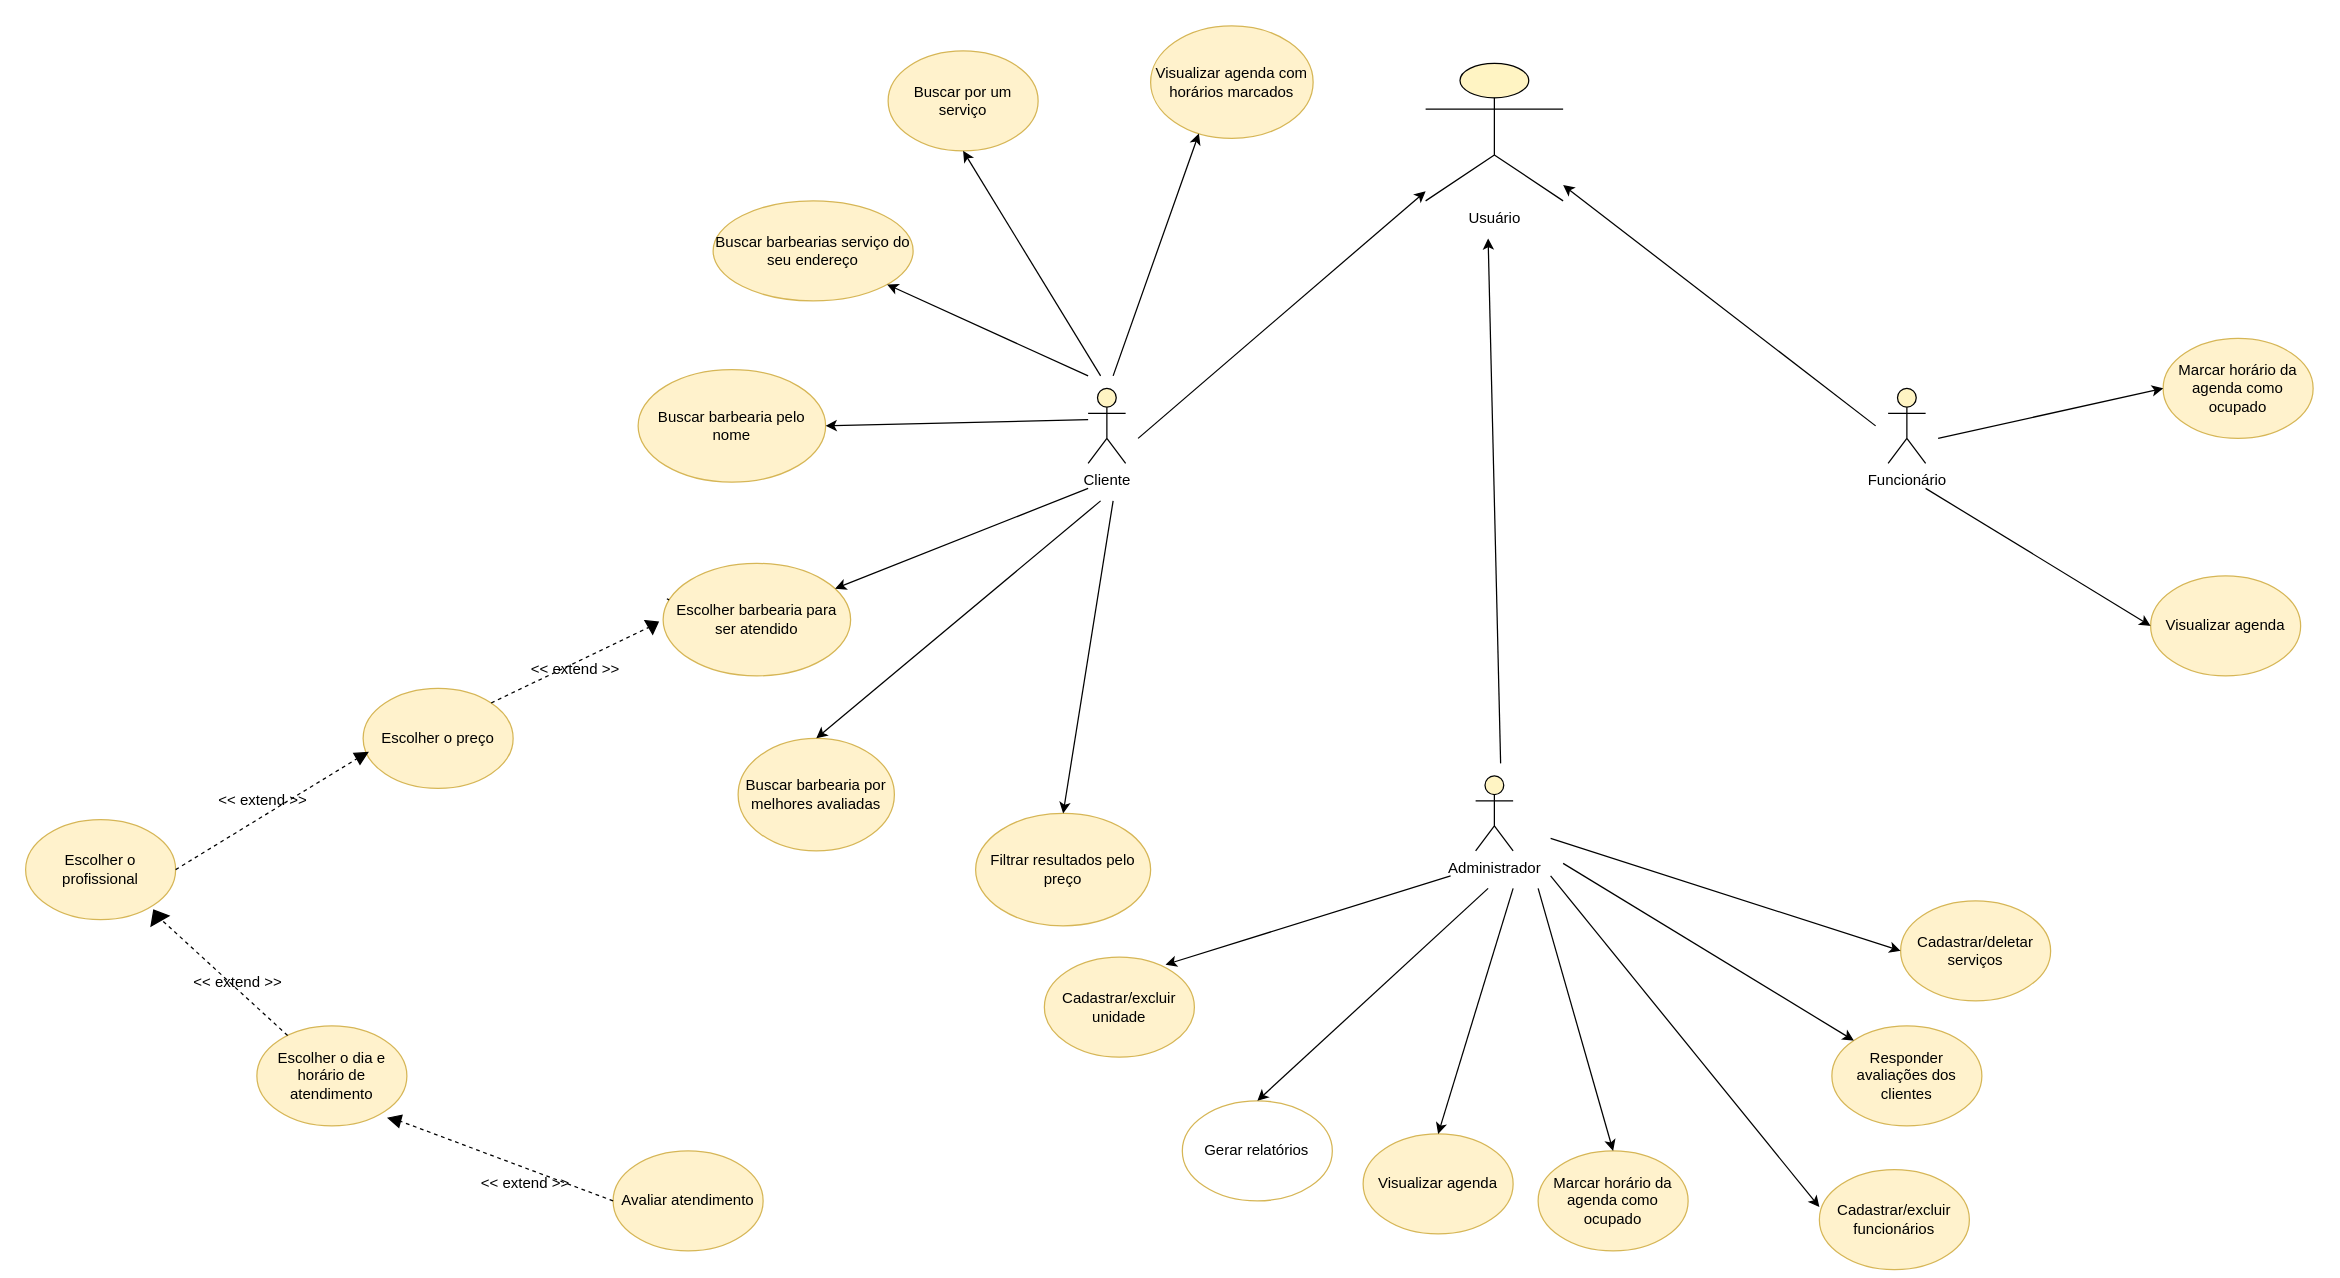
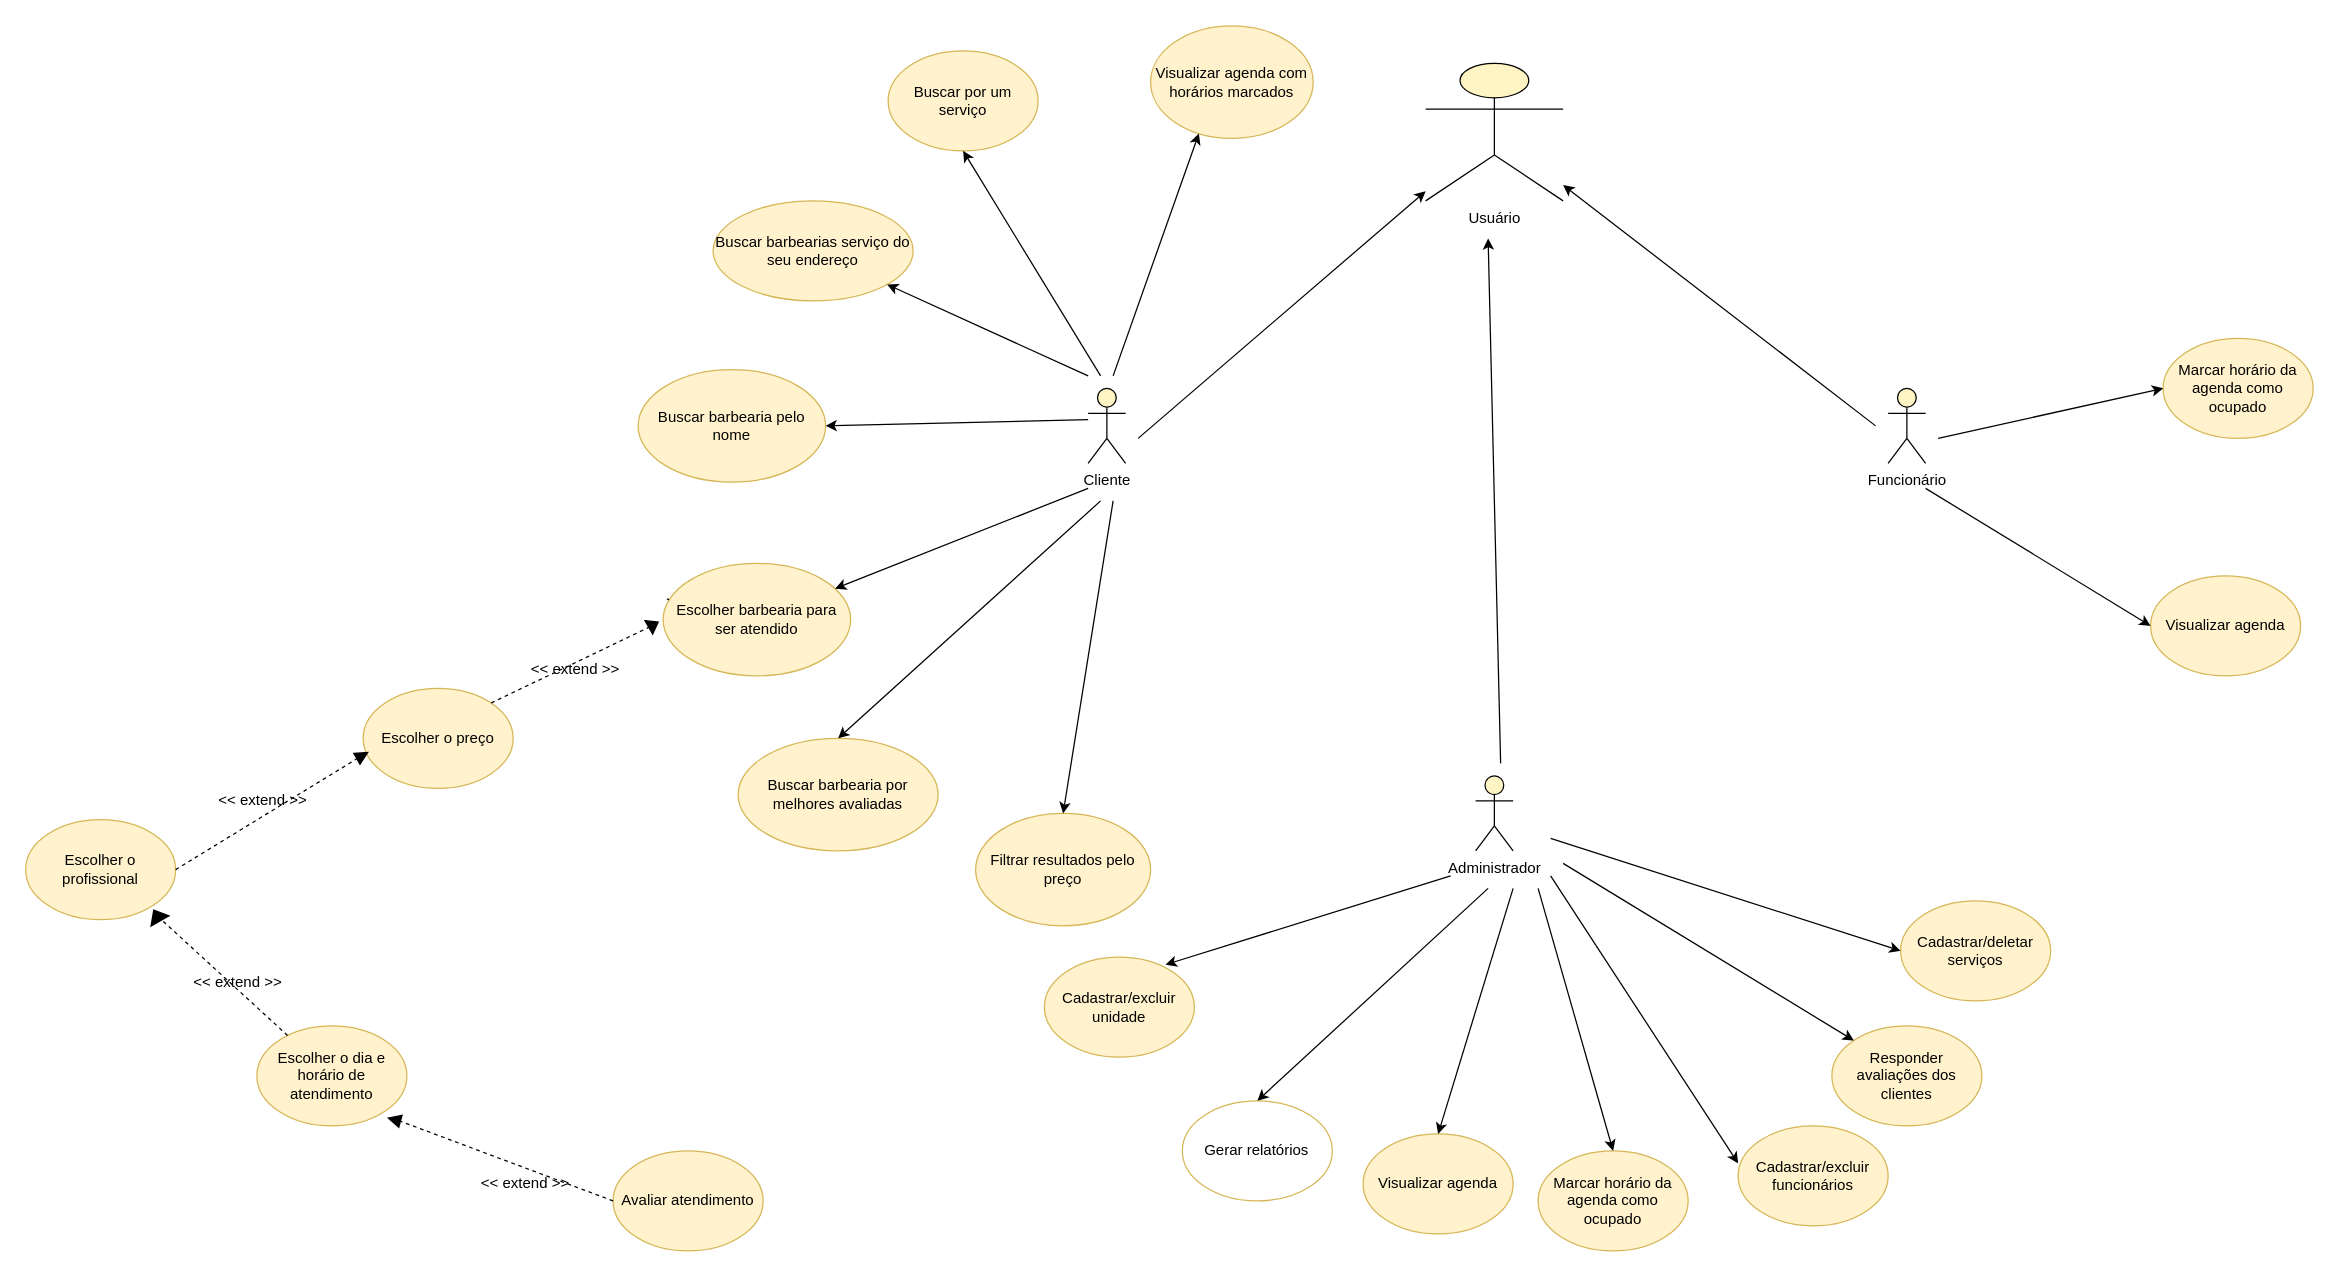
- <mxCell id="15" value="Buscar barbearia por melhores avaliadas" style="ellipse;whiteSpace=wrap;html=1;fillColor=#fff2cc;strokeColor=#d6b656;" vertex="1" parent="1"><mxGeometry x="590" y="590" width="125" height="90" as="geometry" /></mxCell>
+ <mxCell id="15" value="Buscar barbearia por melhores avaliadas" style="ellipse;whiteSpace=wrap;html=1;fillColor=#fff2cc;strokeColor=#d6b656;" vertex="1" parent="1"><mxGeometry x="590" y="590" width="160" height="90" as="geometry" /></mxCell>
- <mxCell id="43" value="Cadastrar/excluir funcionários" style="ellipse;whiteSpace=wrap;html=1;fillColor=#fff2cc;strokeColor=#d6b656;" vertex="1" parent="1"><mxGeometry x="1455" y="935" width="120" height="80" as="geometry" /></mxCell>
+ <mxCell id="43" value="Cadastrar/excluir funcionários" style="ellipse;whiteSpace=wrap;html=1;fillColor=#fff2cc;strokeColor=#d6b656;" vertex="1" parent="1"><mxGeometry x="1390" y="900" width="120" height="80" as="geometry" /></mxCell>
